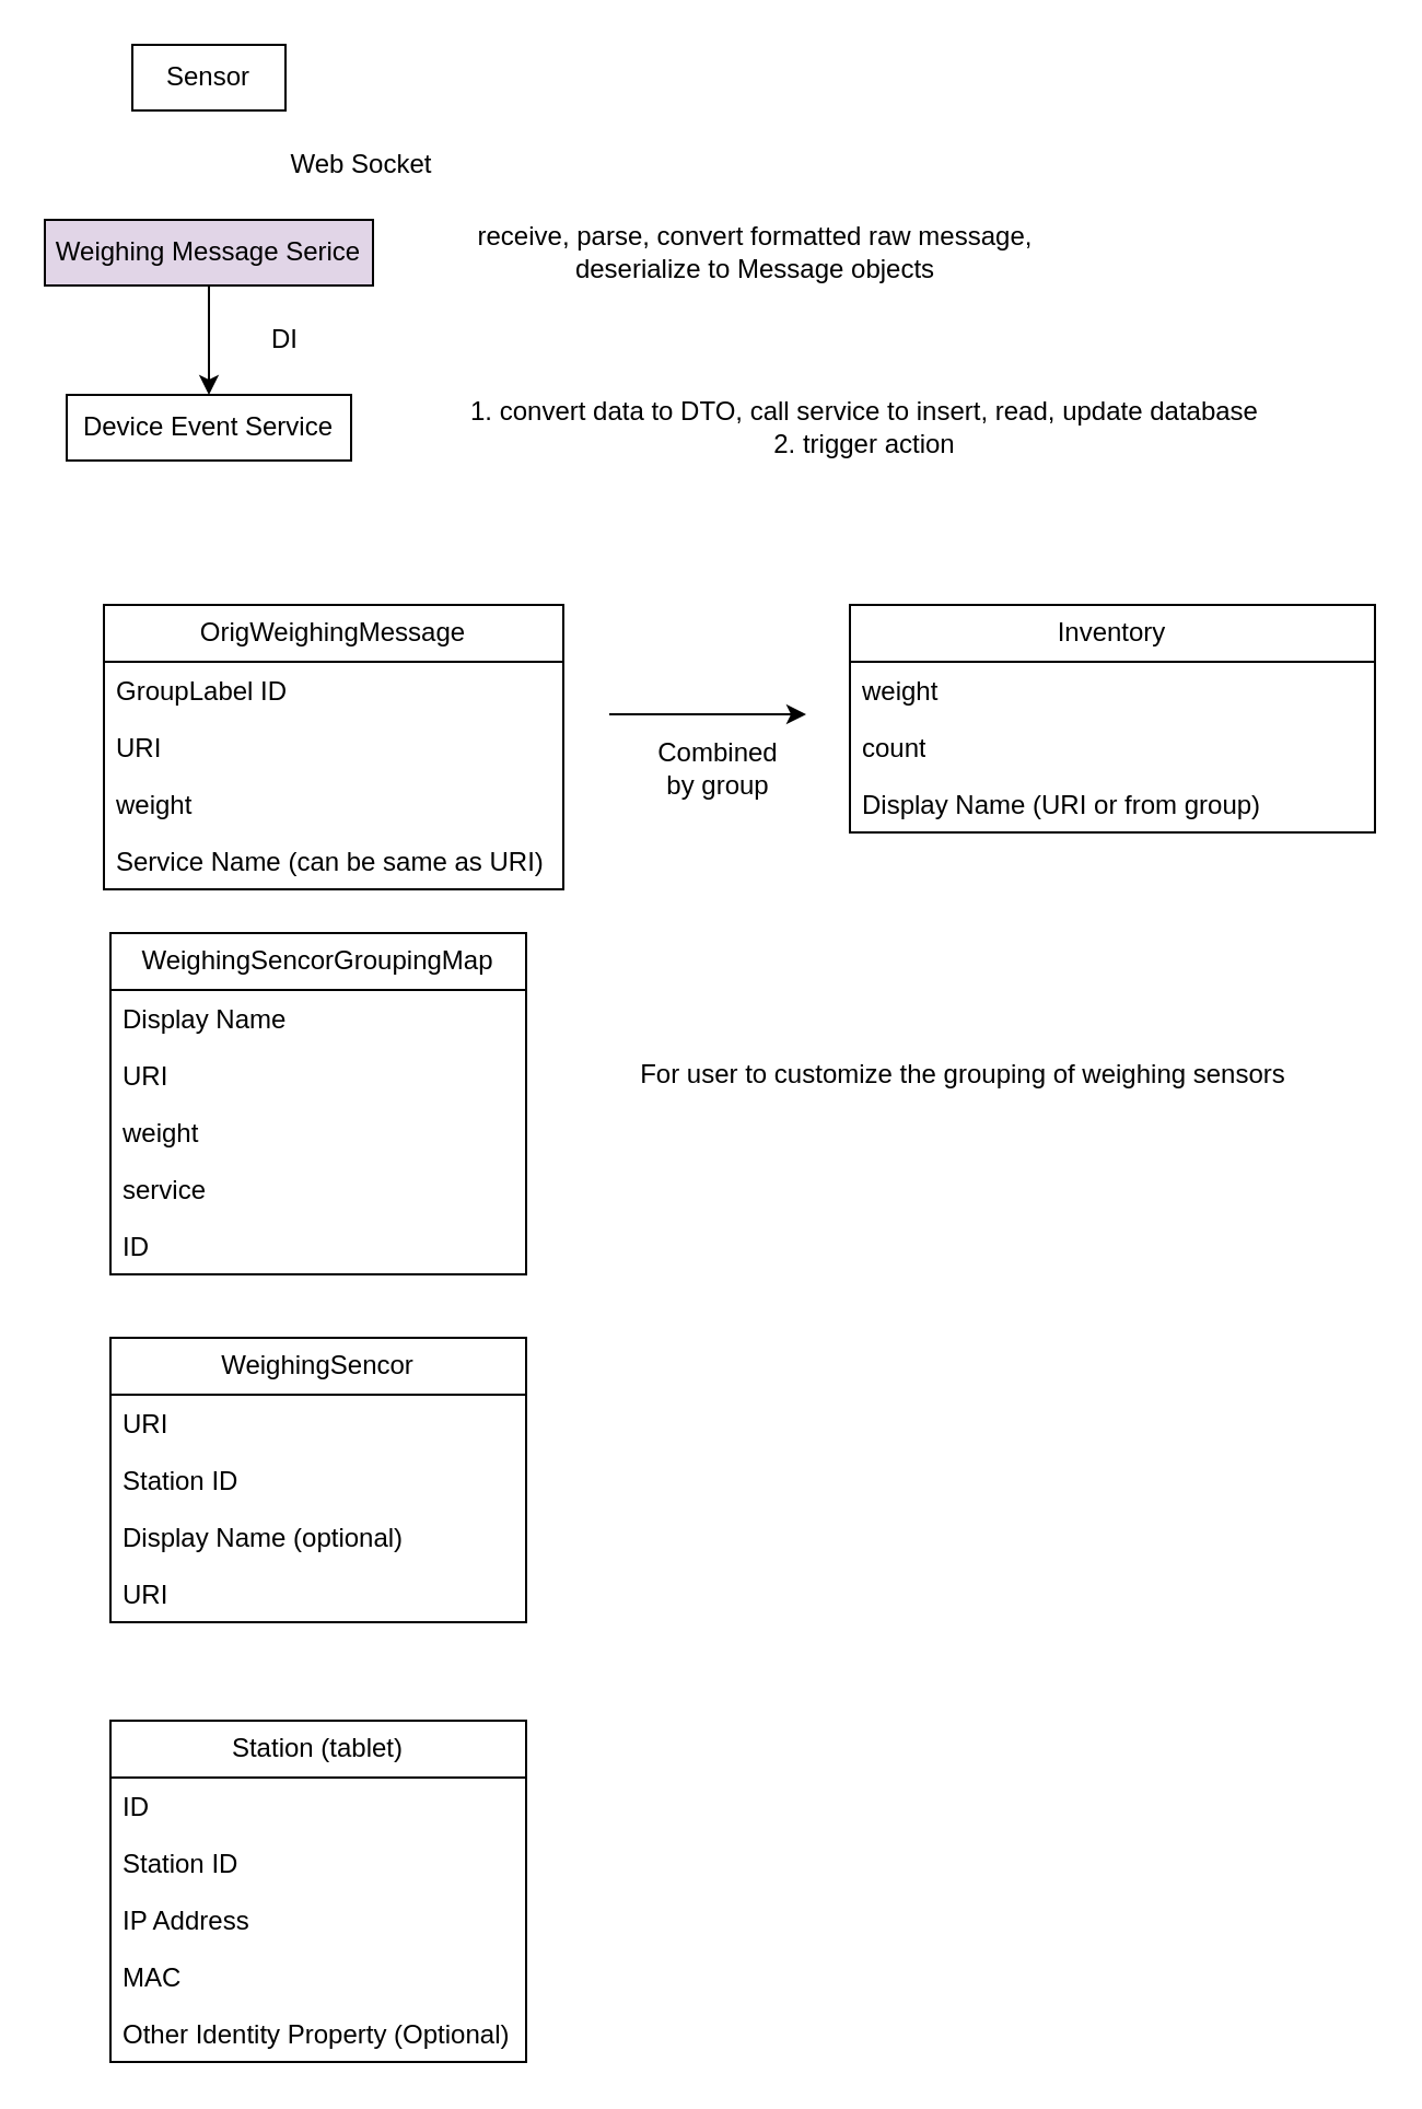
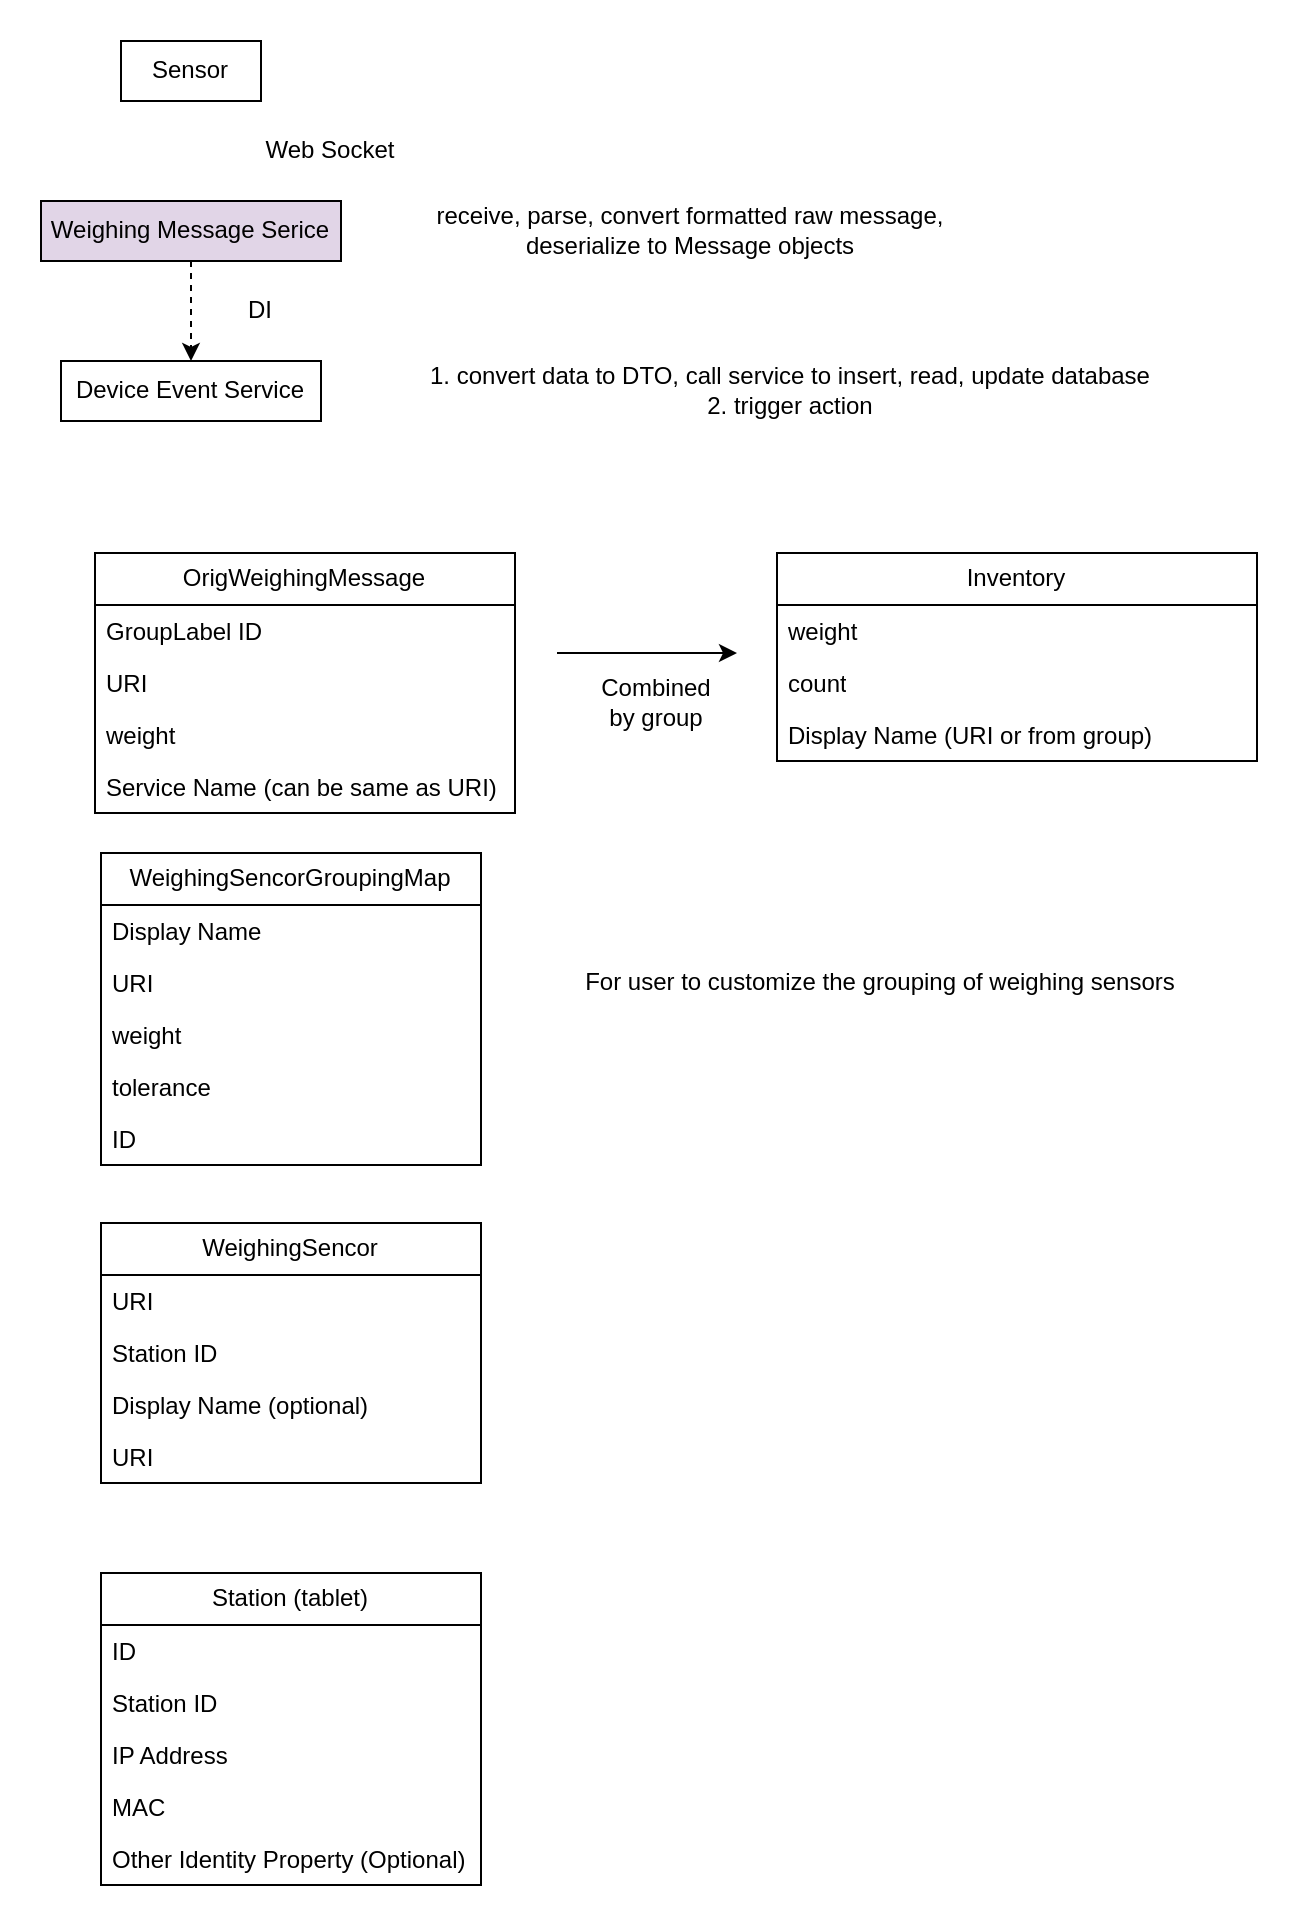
- <mxCell id="3" style="edgeStyle=orthogonalEdgeStyle;rounded=0;orthogonalLoop=1;jettySize=auto;html=1;entryX=0.5;entryY=0;entryDx=0;entryDy=0;" edge="1" parent="1" source="4" target="7"><mxGeometry relative="1" as="geometry" /></mxCell>
+ <mxCell id="3" style="edgeStyle=orthogonalEdgeStyle;rounded=0;orthogonalLoop=1;jettySize=auto;html=1;entryX=0.5;entryY=0;entryDx=0;entryDy=0;dashed=1;" edge="1" parent="1" source="4" target="7"><mxGeometry relative="1" as="geometry" /></mxCell>
- <mxCell id="25" value="service&lt;br&gt;" style="text;strokeColor=none;fillColor=none;align=left;verticalAlign=top;spacingLeft=4;spacingRight=4;overflow=hidden;rotatable=0;points=[[0,0.5],[1,0.5]];portConstraint=eastwest;whiteSpace=wrap;html=1;" vertex="1" parent="21"><mxGeometry y="104" width="190" height="26" as="geometry" /></mxCell>
+ <mxCell id="25" value="tolerance&lt;br&gt;" style="text;strokeColor=none;fillColor=none;align=left;verticalAlign=top;spacingLeft=4;spacingRight=4;overflow=hidden;rotatable=0;points=[[0,0.5],[1,0.5]];portConstraint=eastwest;whiteSpace=wrap;html=1;" vertex="1" parent="21"><mxGeometry y="104" width="190" height="26" as="geometry" /></mxCell>
